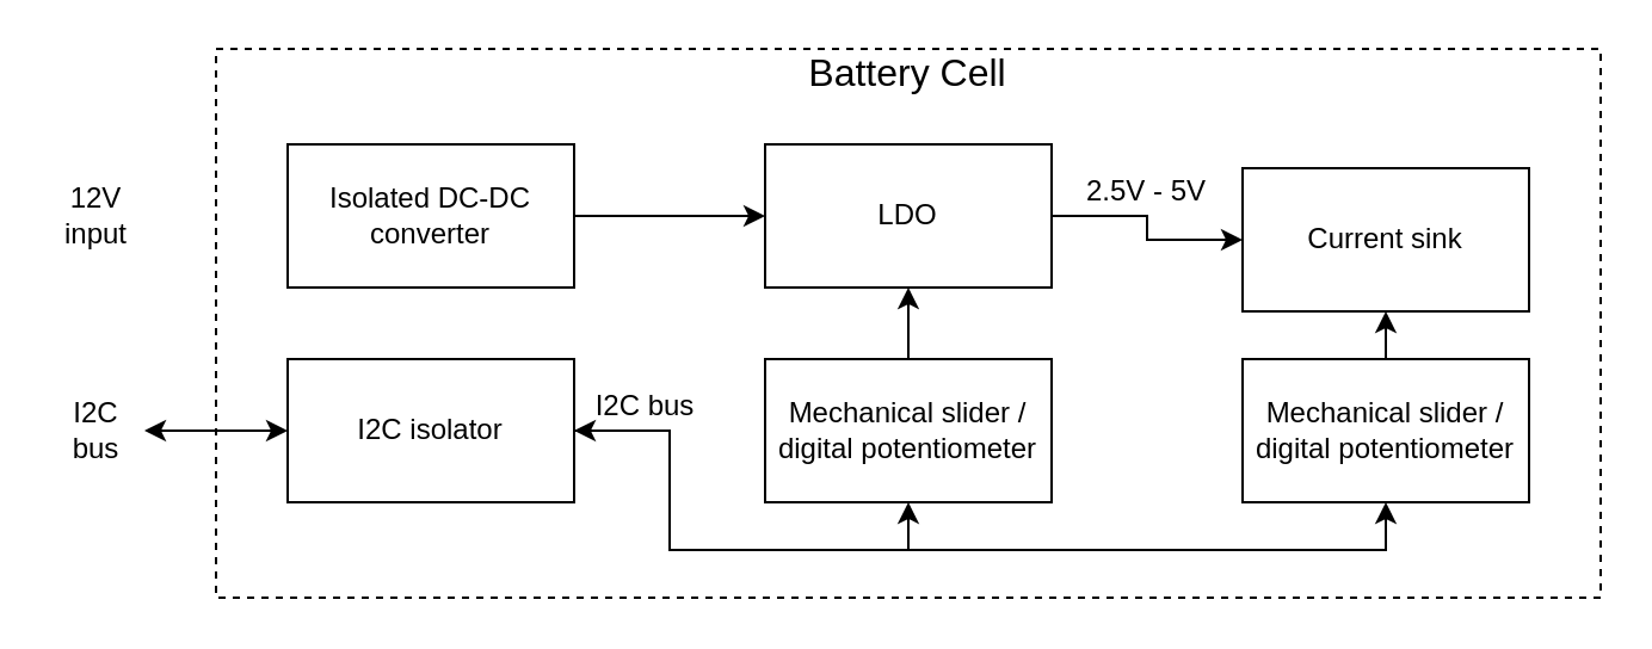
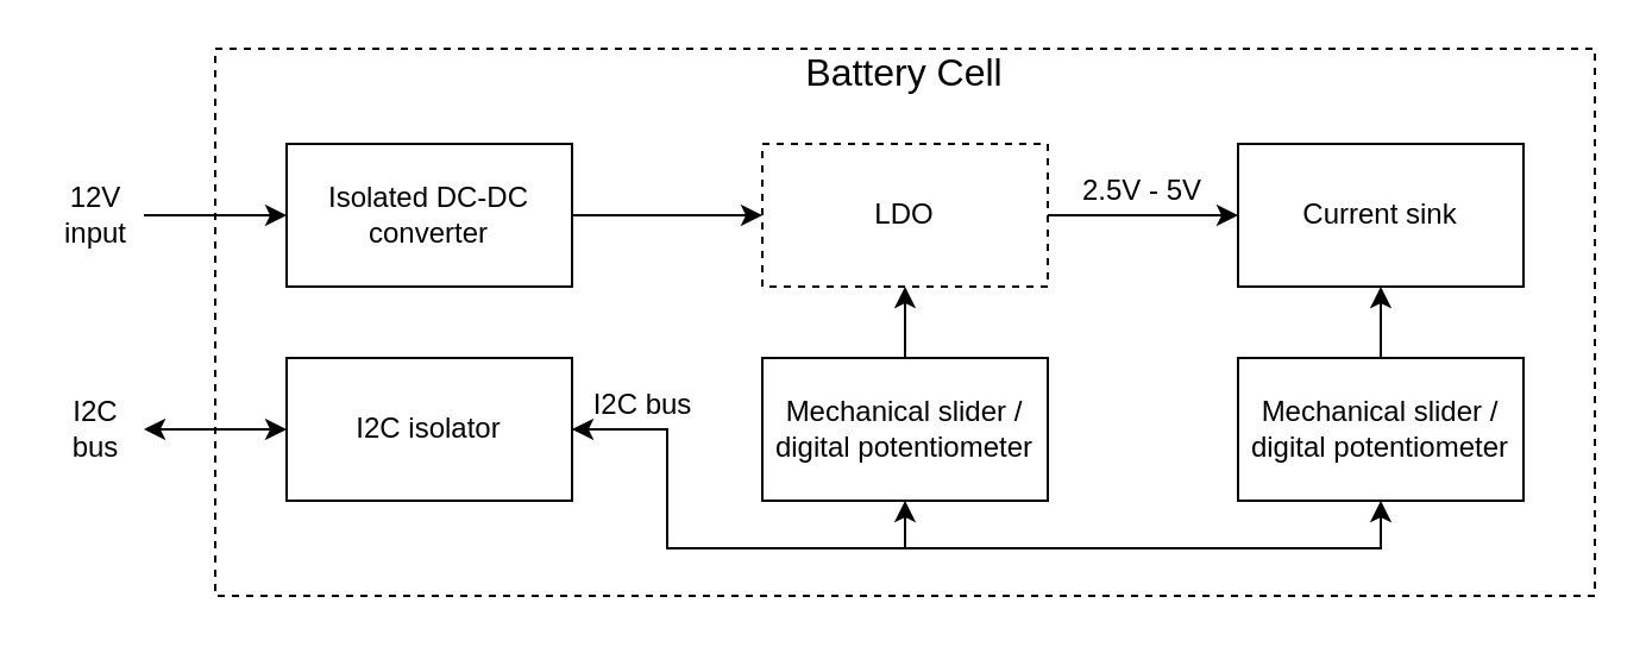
+ <mxCell id="9" value="" style="endArrow=classic;html=1;entryX=0;entryY=0.5;entryDx=0;entryDy=0;exitX=1;exitY=0.5;exitDx=0;exitDy=0;" parent="1" source="11" target="4" edge="1"><mxGeometry width="50" height="50" relative="1" as="geometry"><mxPoint x="80" y="90" as="sourcePoint" /><mxPoint x="90" y="40" as="targetPoint" /></mxGeometry></mxCell>
- <mxCell id="6" value="LDO" style="rounded=0;whiteSpace=wrap;html=1;" parent="1" vertex="1"><mxGeometry x="320" y="60" width="120" height="60" as="geometry" /></mxCell>
+ <mxCell id="6" value="LDO" style="rounded=0;whiteSpace=wrap;html=1;dashed=1;" parent="1" vertex="1"><mxGeometry x="320" y="60" width="120" height="60" as="geometry" /></mxCell>
- <mxCell id="7" value="Current sink" style="rounded=0;whiteSpace=wrap;html=1;" parent="1" vertex="1"><mxGeometry x="520" y="70" width="120" height="60" as="geometry" /></mxCell>
+ <mxCell id="7" value="Current sink" style="rounded=0;whiteSpace=wrap;html=1;" parent="1" vertex="1"><mxGeometry x="520" y="60" width="120" height="60" as="geometry" /></mxCell>
